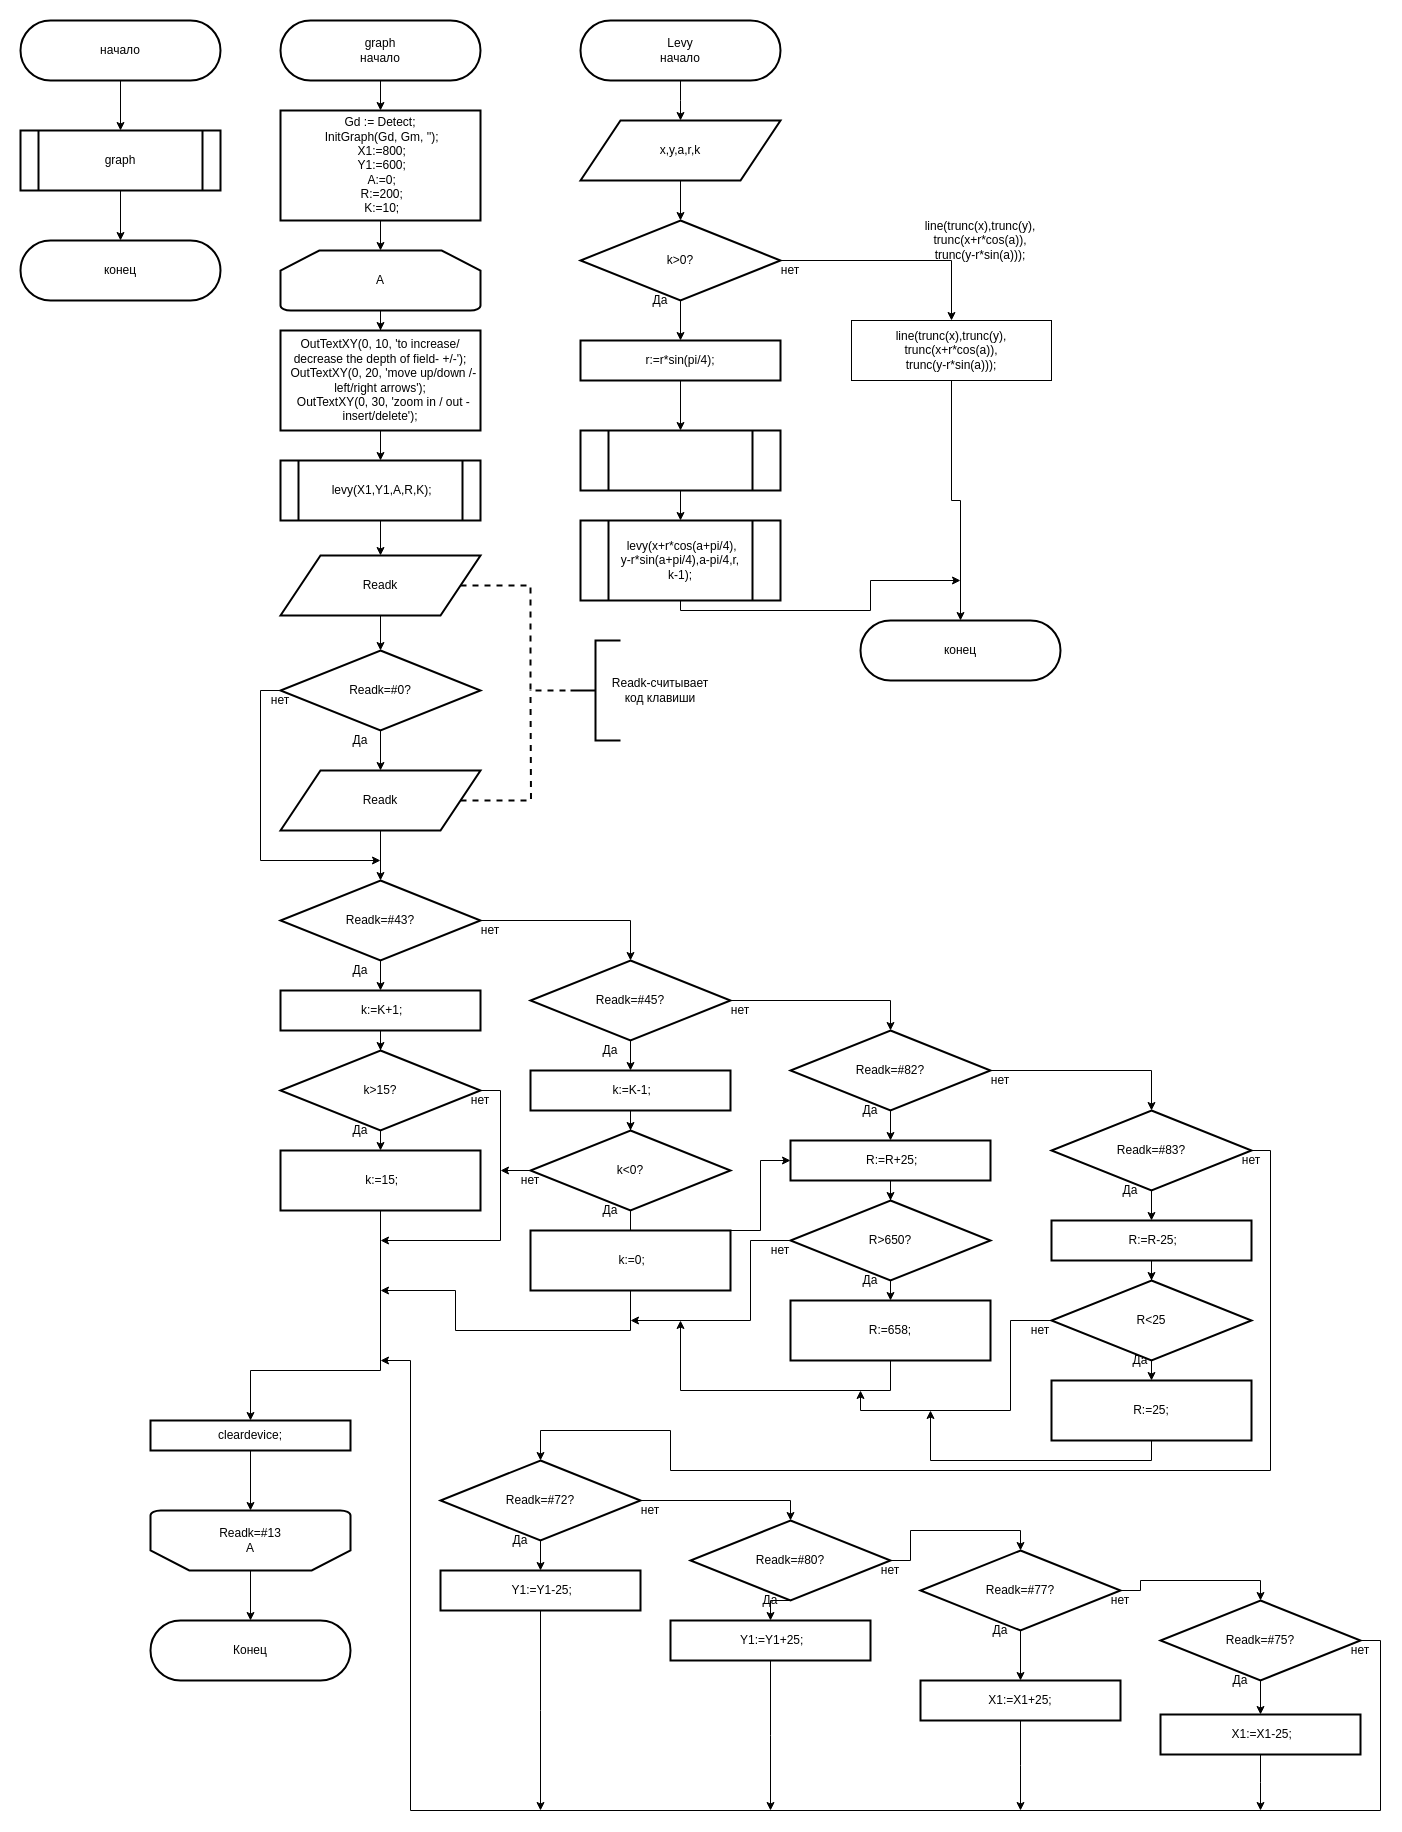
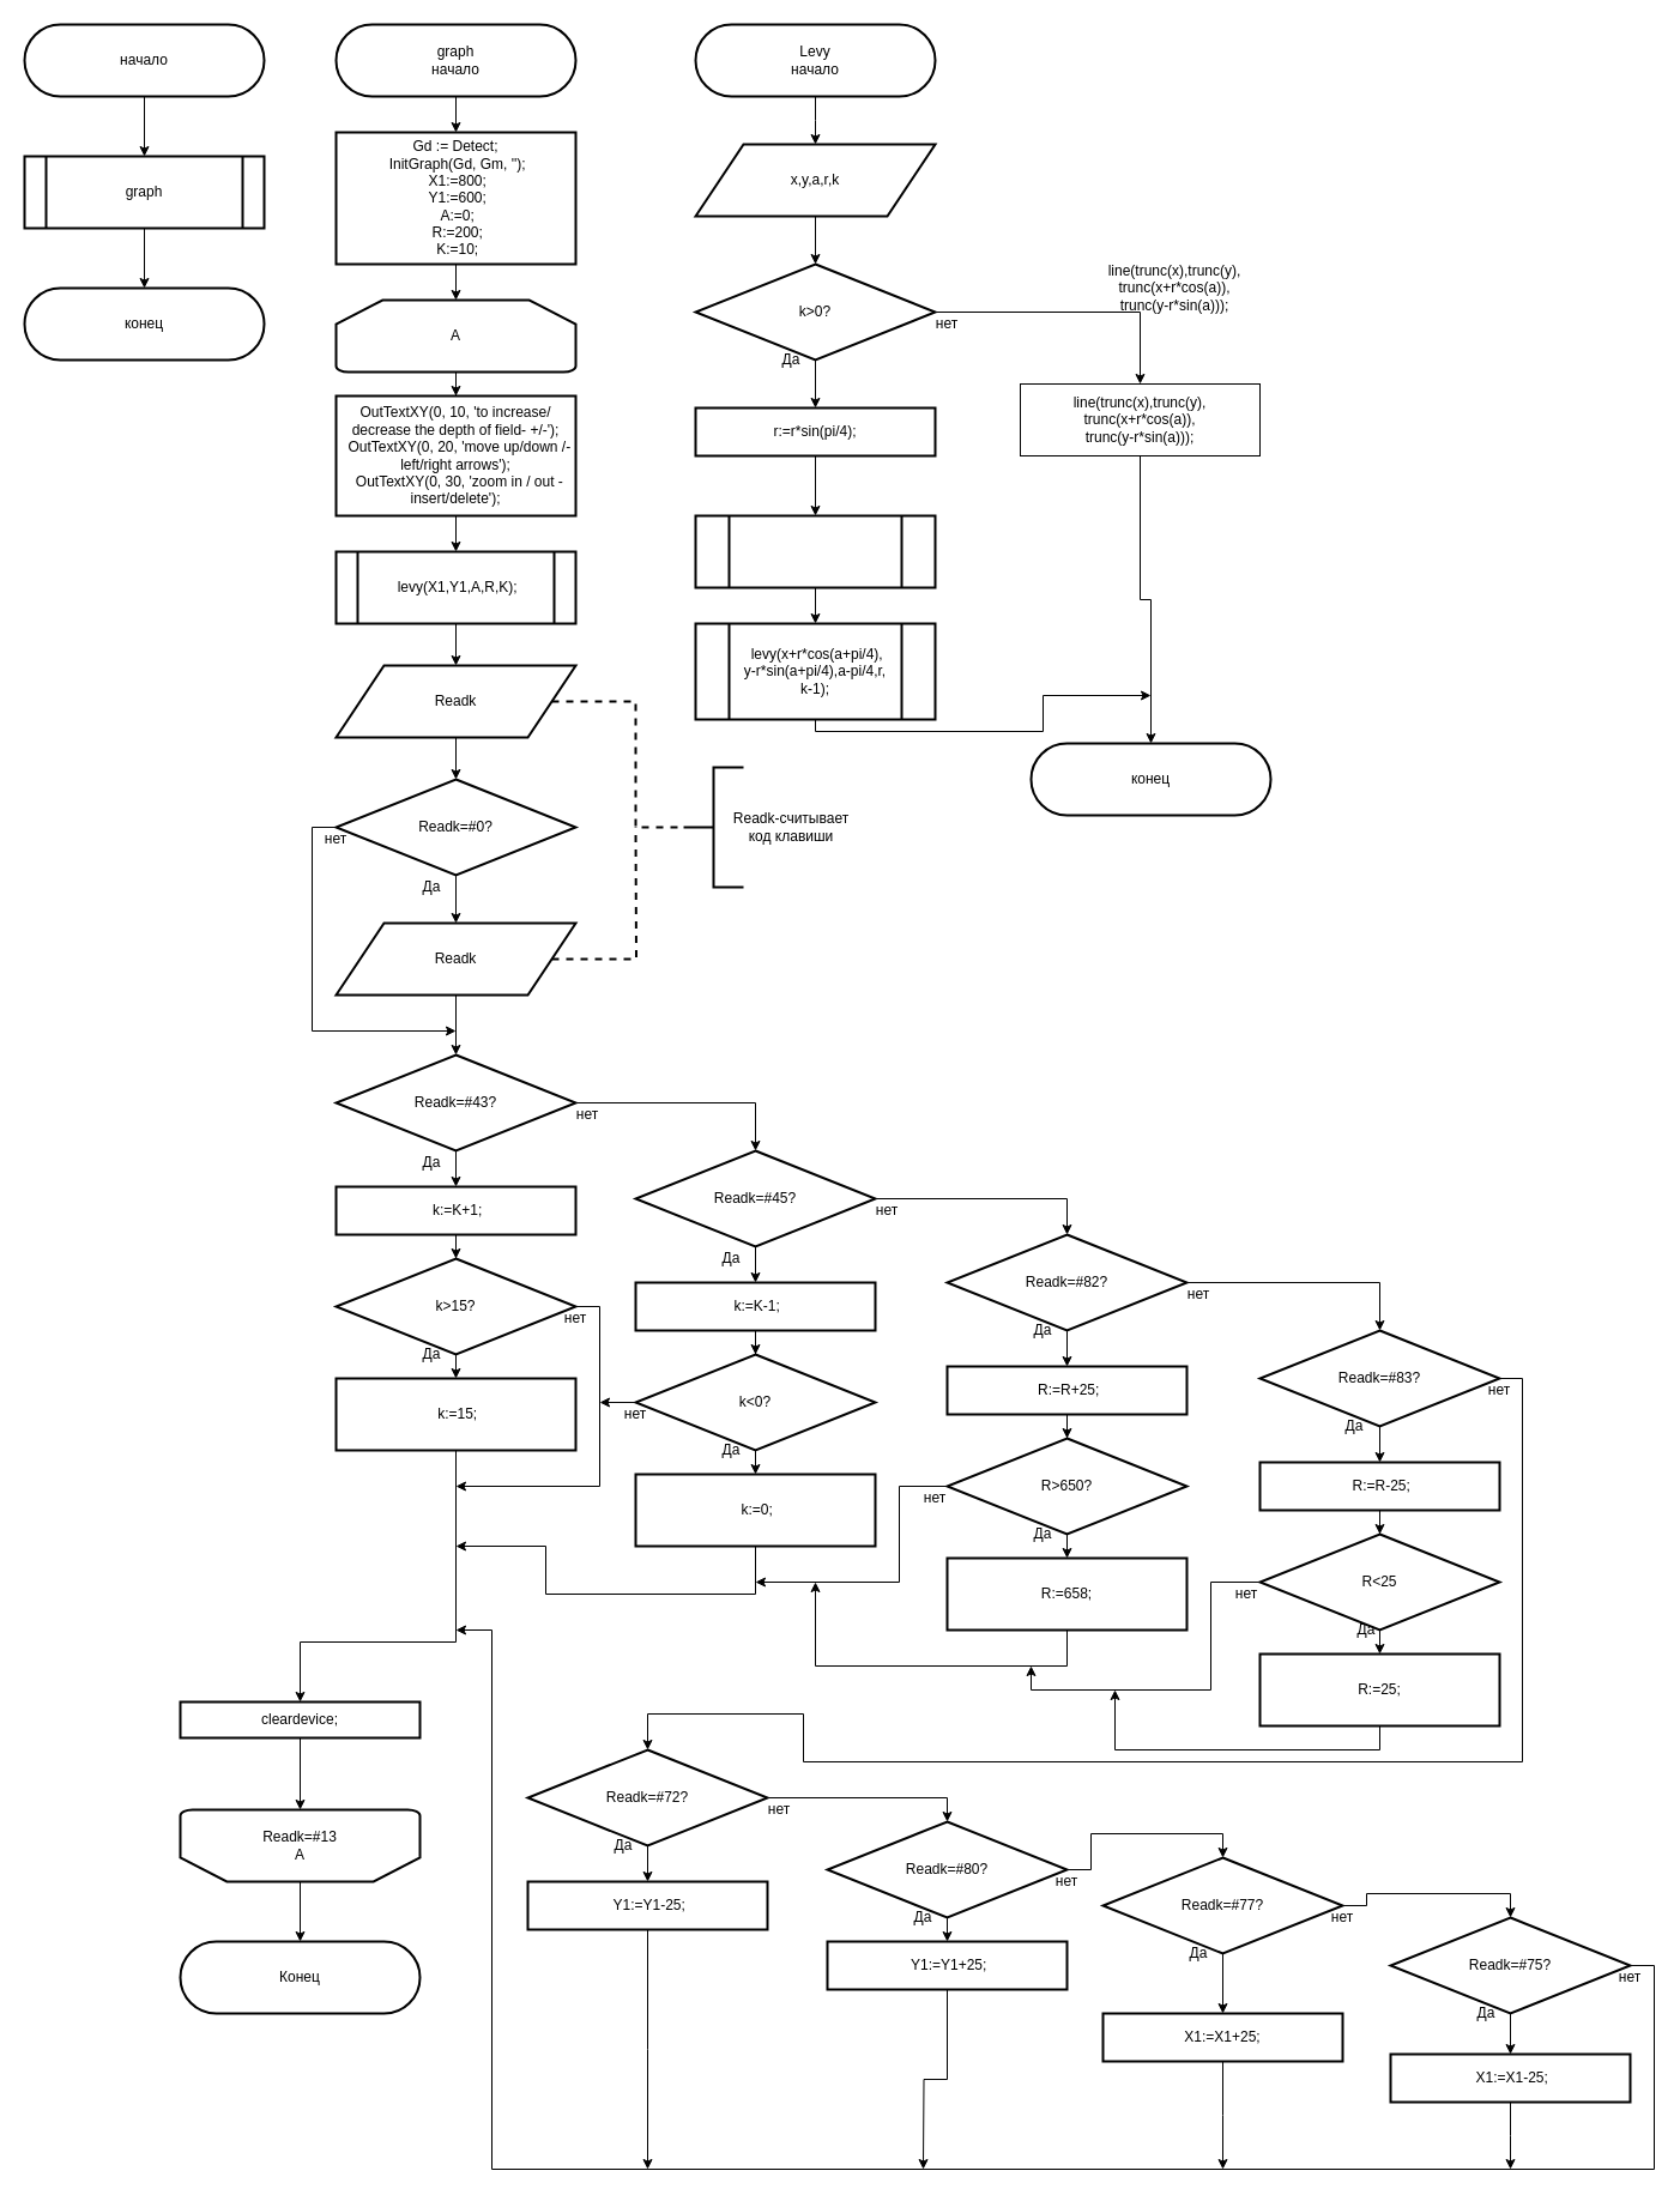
- <mxCell id="45" style="edgeStyle=orthogonalEdgeStyle;rounded=0;orthogonalLoop=1;jettySize=auto;html=1;exitX=0.5;exitY=1;exitDx=0;exitDy=0;endArrow=classic;endFill=1;strokeWidth=1;" parent="1" source="47" target="54" edge="1"><mxGeometry relative="1" as="geometry" /></mxCell>
+ <mxCell id="45" style="edgeStyle=orthogonalEdgeStyle;rounded=0;orthogonalLoop=1;jettySize=auto;html=1;exitX=0.5;exitY=1;exitDx=0;exitDy=0;entryX=0.5;entryY=0;entryDx=0;entryDy=0;endArrow=classic;endFill=1;strokeWidth=1;" parent="1" source="47" target="49" edge="1"><mxGeometry relative="1" as="geometry" /></mxCell>
- <mxCell id="89" value="&amp;nbsp;Y1:=Y1+25;" style="rounded=0;whiteSpace=wrap;html=1;strokeWidth=2;" parent="1" vertex="1"><mxGeometry x="670" y="1620" width="200" height="40" as="geometry" /></mxCell>
+ <mxCell id="89" value="&amp;nbsp;Y1:=Y1+25;" style="rounded=0;whiteSpace=wrap;html=1;strokeWidth=2;" parent="1" vertex="1"><mxGeometry x="690" y="1620" width="200" height="40" as="geometry" /></mxCell>
